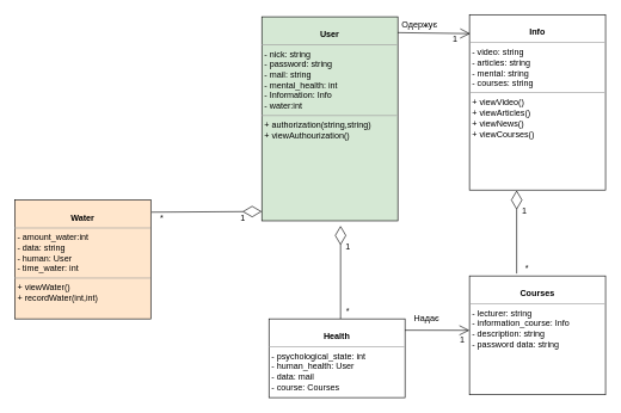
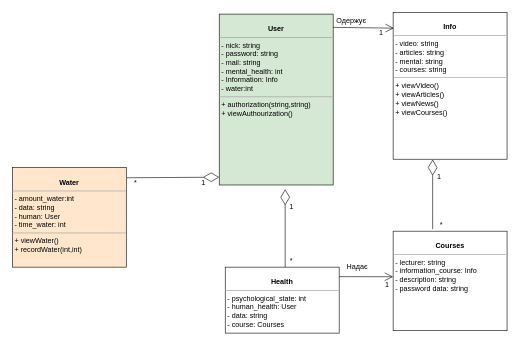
- <mxCell id="19" value="&lt;p style=&quot;margin:0px;margin-top:4px;text-align:center;&quot;&gt;&lt;br&gt;&lt;b&gt;Health&lt;/b&gt;&lt;/p&gt;&lt;hr size=&quot;1&quot;&gt;&lt;p style=&quot;margin:0px;margin-left:4px;&quot;&gt;- psychological_state: int&lt;br&gt;&lt;/p&gt;&lt;p style=&quot;margin:0px;margin-left:4px;&quot;&gt;- human_health: User&lt;/p&gt;&lt;p style=&quot;margin:0px;margin-left:4px;&quot;&gt;- data: mail&lt;/p&gt;&lt;p style=&quot;margin:0px;margin-left:4px;&quot;&gt;- course: Courses&lt;/p&gt;&lt;p style=&quot;margin:0px;margin-left:4px;&quot;&gt;&lt;br&gt;&lt;/p&gt;" style="verticalAlign=top;align=left;overflow=fill;fontSize=12;fontFamily=Helvetica;html=1;" vertex="1" parent="1"><mxGeometry x="375" y="445" width="190" height="110" as="geometry" /></mxCell>
+ <mxCell id="19" value="&lt;p style=&quot;margin:0px;margin-top:4px;text-align:center;&quot;&gt;&lt;br&gt;&lt;b&gt;Health&lt;/b&gt;&lt;/p&gt;&lt;hr size=&quot;1&quot;&gt;&lt;p style=&quot;margin:0px;margin-left:4px;&quot;&gt;- psychological_state: int&lt;br&gt;&lt;/p&gt;&lt;p style=&quot;margin:0px;margin-left:4px;&quot;&gt;- human_health: User&lt;/p&gt;&lt;p style=&quot;margin:0px;margin-left:4px;&quot;&gt;- data: string&lt;/p&gt;&lt;p style=&quot;margin:0px;margin-left:4px;&quot;&gt;- course: Courses&lt;/p&gt;&lt;p style=&quot;margin:0px;margin-left:4px;&quot;&gt;&lt;br&gt;&lt;/p&gt;" style="verticalAlign=top;align=left;overflow=fill;fontSize=12;fontFamily=Helvetica;html=1;" vertex="1" parent="1"><mxGeometry x="375" y="445" width="190" height="110" as="geometry" /></mxCell>
